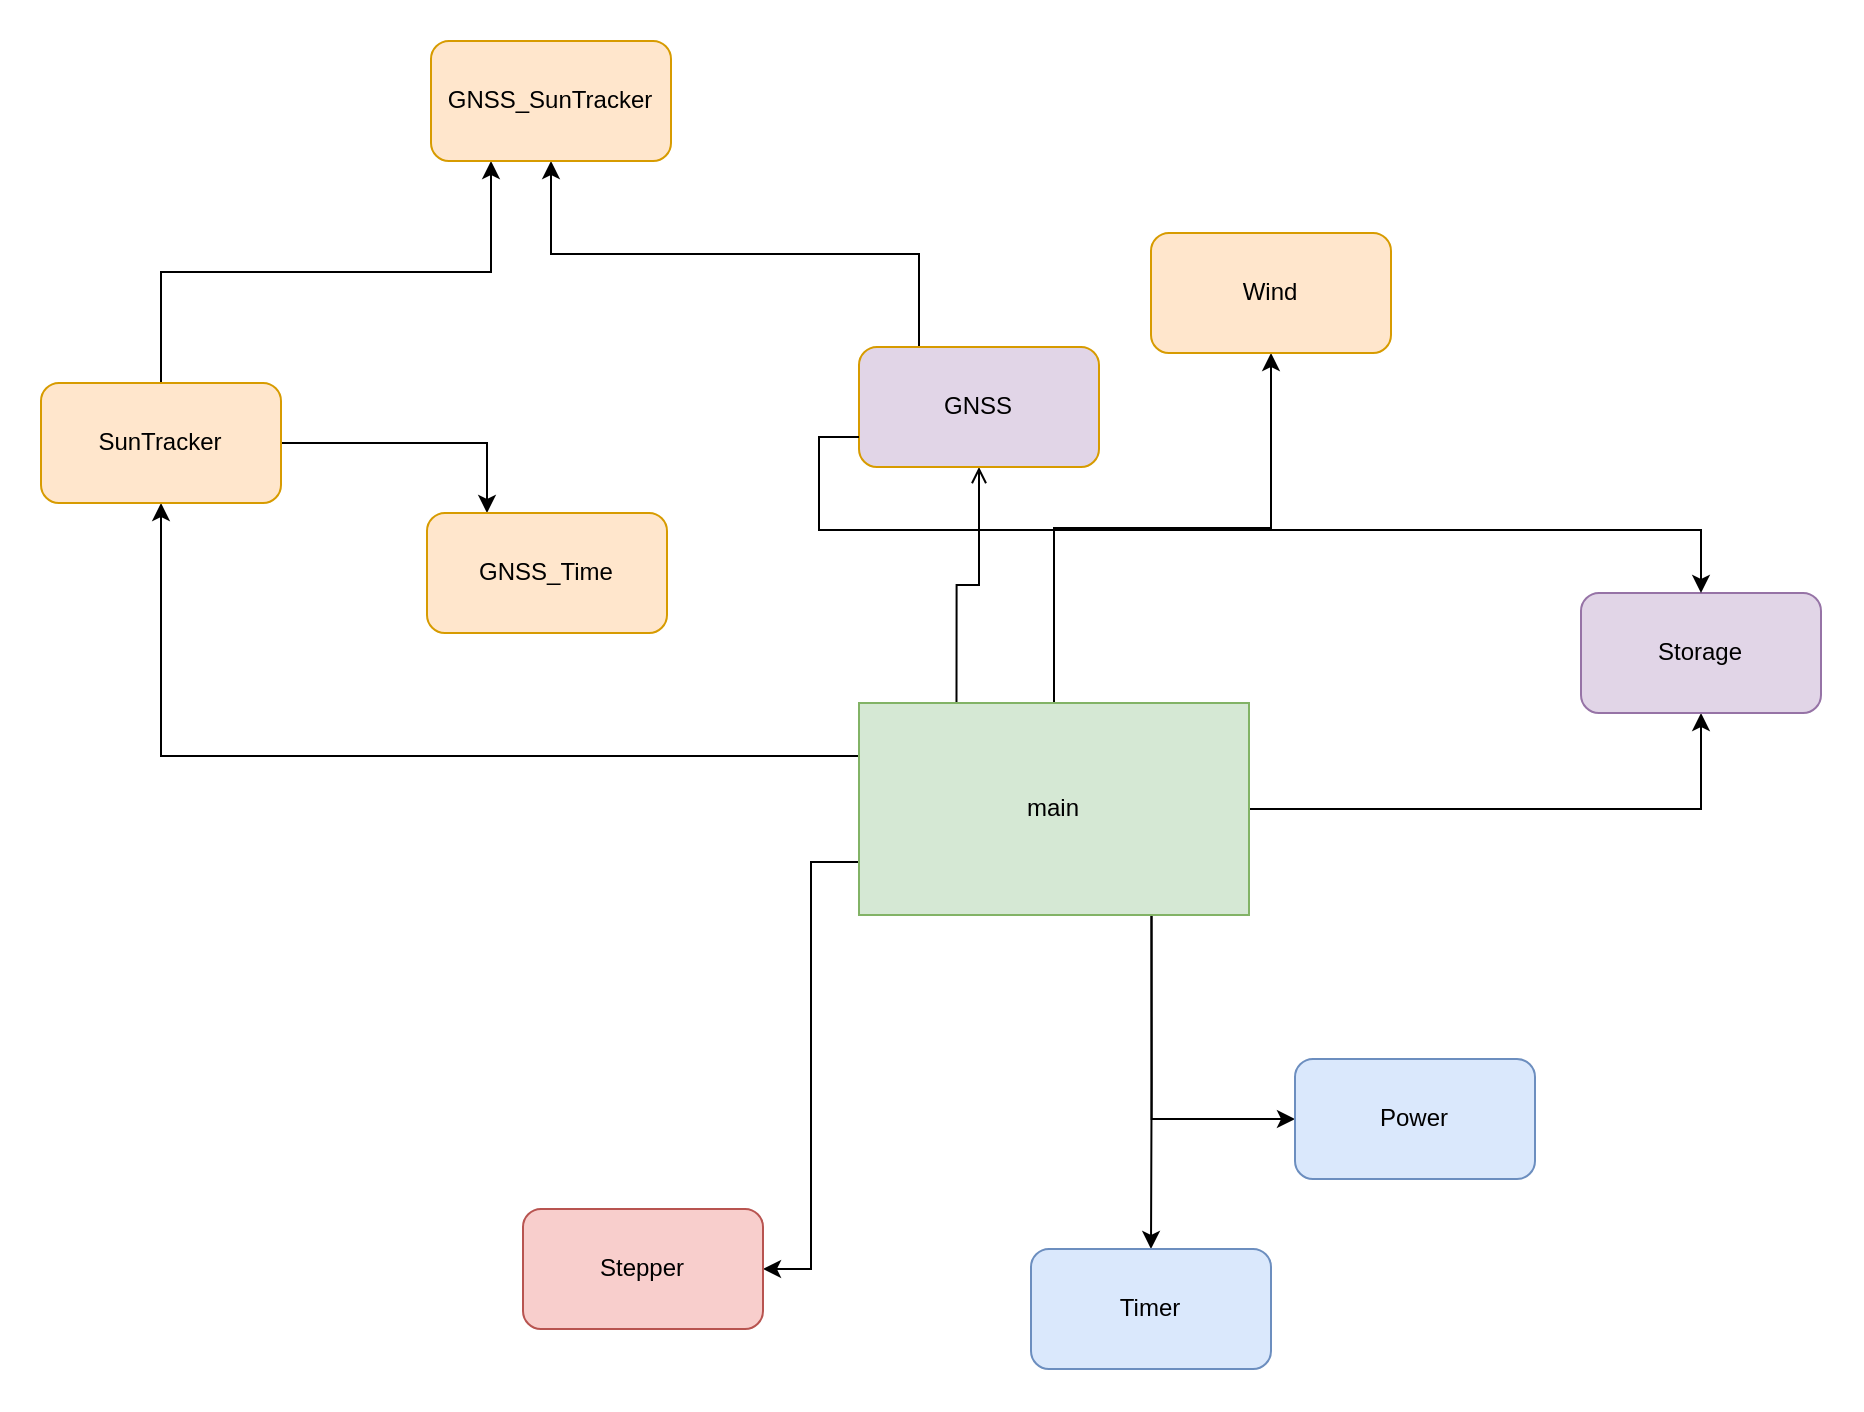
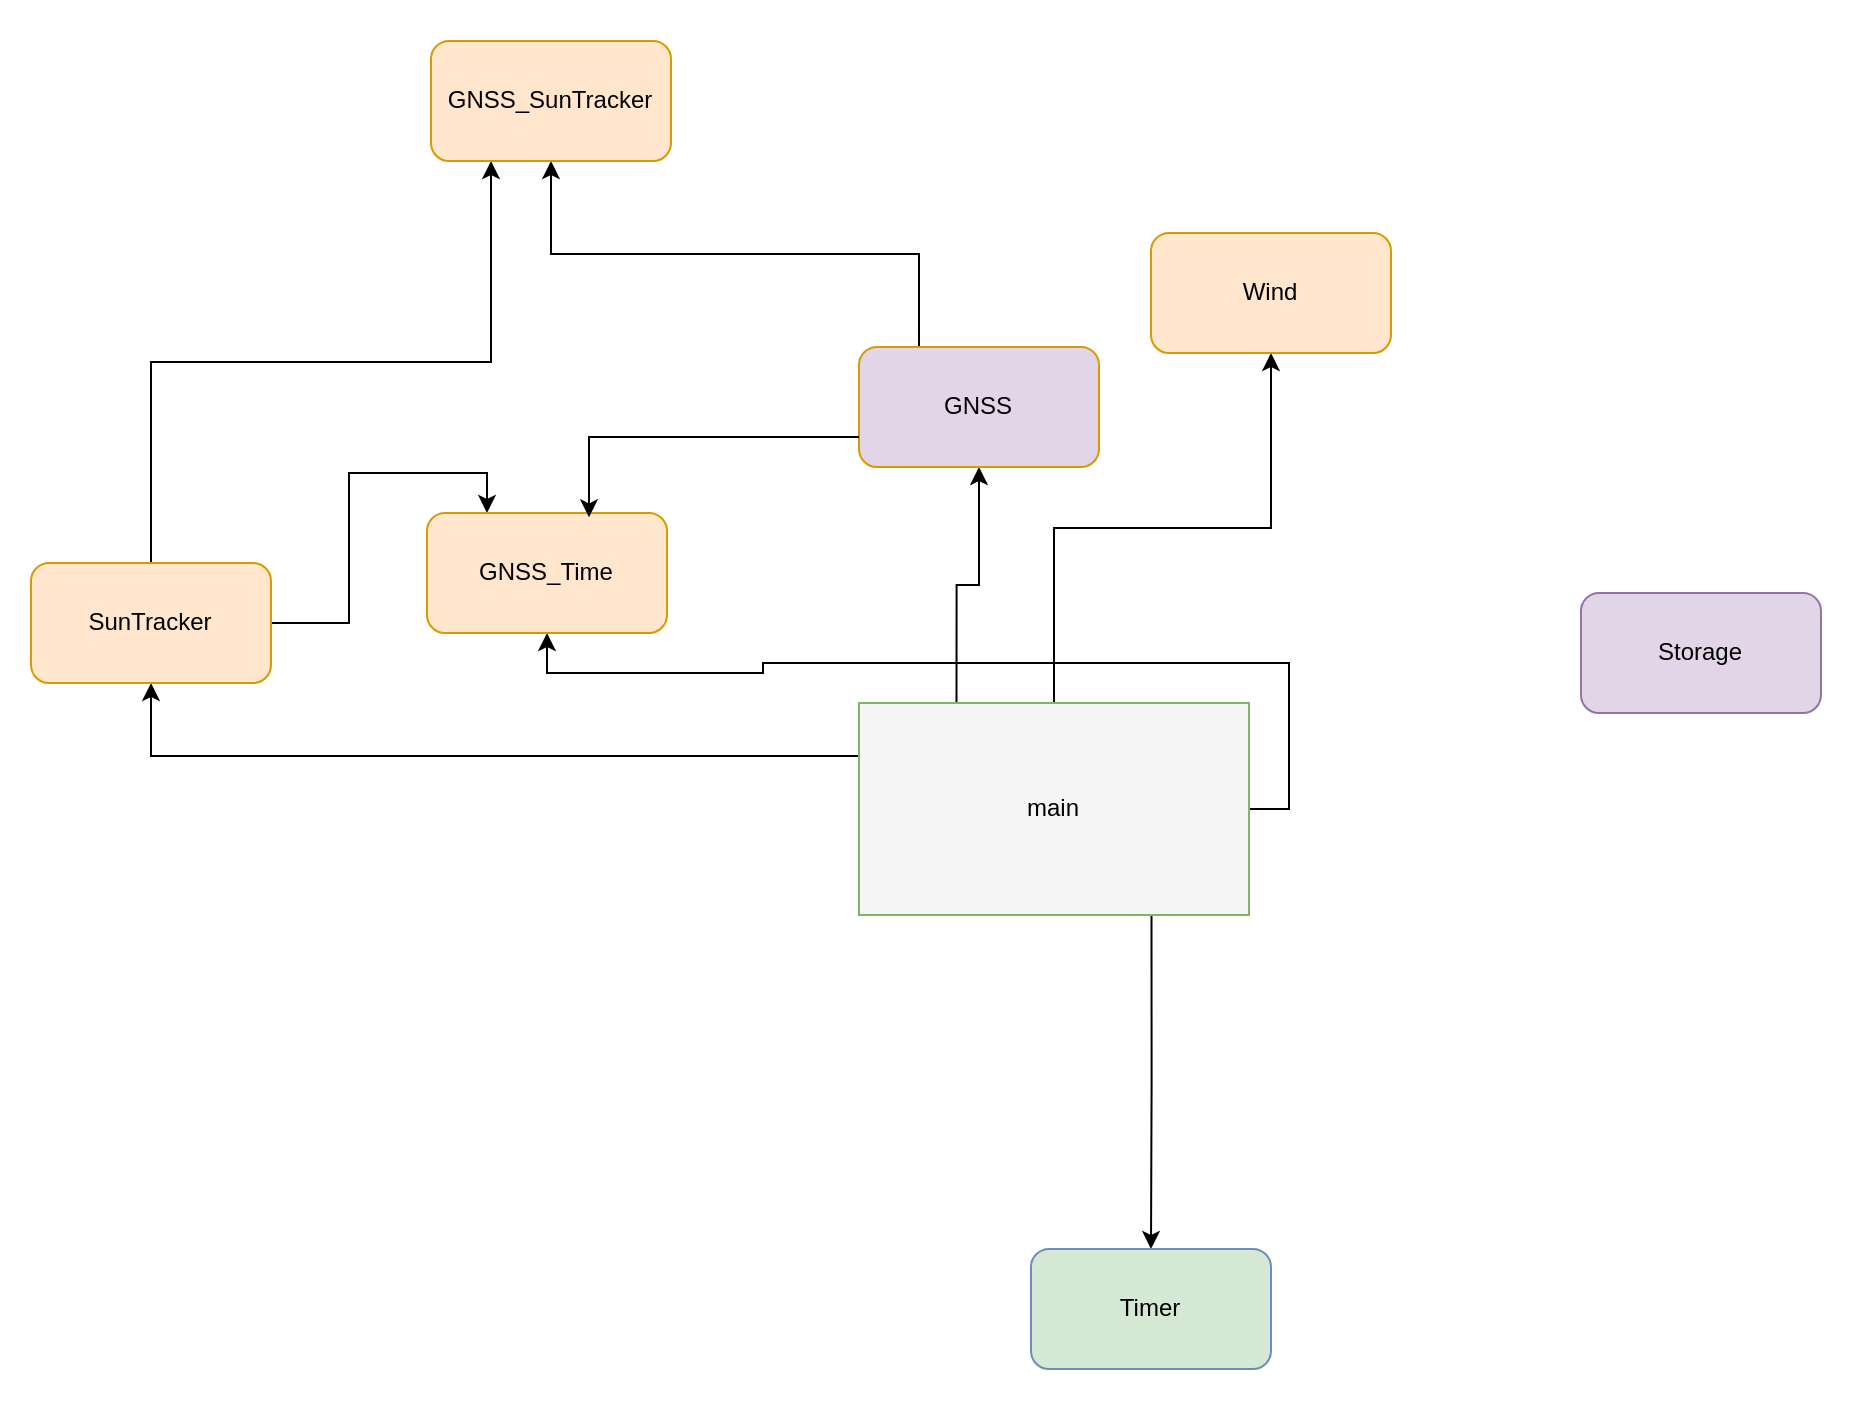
- <mxCell id="14" value="SunTracker" style="rounded=1;whiteSpace=wrap;html=1;fillColor=#ffe6cc;strokeColor=#d79b00;" parent="1" vertex="1"><mxGeometry x="20" y="191" width="120" height="60" as="geometry" /></mxCell>
+ <mxCell id="14" value="SunTracker" style="rounded=1;whiteSpace=wrap;html=1;fillColor=#ffe6cc;strokeColor=#d79b00;" parent="1" vertex="1"><mxGeometry x="15" y="281" width="120" height="60" as="geometry" /></mxCell>
- <mxCell id="6" style="edgeStyle=orthogonalEdgeStyle;rounded=0;orthogonalLoop=1;jettySize=auto;html=1;exitX=0.25;exitY=0;exitDx=0;exitDy=0;endArrow=open;" parent="1" source="9" target="11" edge="1"><mxGeometry relative="1" as="geometry" /></mxCell>
+ <mxCell id="6" style="edgeStyle=orthogonalEdgeStyle;rounded=0;orthogonalLoop=1;jettySize=auto;html=1;exitX=0.25;exitY=0;exitDx=0;exitDy=0;" parent="1" source="9" target="11" edge="1"><mxGeometry relative="1" as="geometry" /></mxCell>
- <mxCell id="22" style="edgeStyle=orthogonalEdgeStyle;rounded=0;orthogonalLoop=1;jettySize=auto;html=1;exitX=0;exitY=0.75;exitDx=0;exitDy=0;" edge="1" parent="1" source="11" target="19"><mxGeometry relative="1" as="geometry" /></mxCell>
+ <mxCell id="22" style="edgeStyle=orthogonalEdgeStyle;rounded=0;orthogonalLoop=1;jettySize=auto;html=1;exitX=0;exitY=0.75;exitDx=0;exitDy=0;entryX=0.675;entryY=0.036;entryDx=0;entryDy=0;entryPerimeter=0;" edge="1" parent="1" source="11" target="21"><mxGeometry relative="1" as="geometry" /></mxCell>
- <mxCell id="9" value="main" style="rounded=0;whiteSpace=wrap;html=1;fillColor=#d5e8d4;strokeColor=#82b366;" parent="1" vertex="1"><mxGeometry x="429" y="351" width="195" height="106" as="geometry" /></mxCell>
+ <mxCell id="9" value="main" style="rounded=0;whiteSpace=wrap;html=1;fillColor=#f5f5f5;strokeColor=#82b366;" parent="1" vertex="1"><mxGeometry x="429" y="351" width="195" height="106" as="geometry" /></mxCell>
- <mxCell id="2" style="edgeStyle=orthogonalEdgeStyle;rounded=0;orthogonalLoop=1;jettySize=auto;html=1;exitX=1;exitY=0.5;exitDx=0;exitDy=0;entryX=0.5;entryY=1;entryDx=0;entryDy=0;" parent="1" source="9" target="19" edge="1"><mxGeometry relative="1" as="geometry" /></mxCell>
+ <mxCell id="2" style="edgeStyle=orthogonalEdgeStyle;rounded=0;orthogonalLoop=1;jettySize=auto;html=1;exitX=1;exitY=0.5;exitDx=0;exitDy=0;" parent="1" source="9" target="21" edge="1"><mxGeometry relative="1" as="geometry" /></mxCell>
- <mxCell id="7" style="edgeStyle=orthogonalEdgeStyle;rounded=0;orthogonalLoop=1;jettySize=auto;html=1;exitX=0;exitY=0.75;exitDx=0;exitDy=0;entryX=1;entryY=0.5;entryDx=0;entryDy=0;" parent="1" source="9" target="15" edge="1"><mxGeometry relative="1" as="geometry" /></mxCell>
- <mxCell id="3" style="edgeStyle=orthogonalEdgeStyle;rounded=0;orthogonalLoop=1;jettySize=auto;html=1;exitX=0.75;exitY=1;exitDx=0;exitDy=0;entryX=0;entryY=0.5;entryDx=0;entryDy=0;" parent="1" source="9" target="16" edge="1"><mxGeometry relative="1" as="geometry" /></mxCell>
- <mxCell id="16" value="Power" style="rounded=1;whiteSpace=wrap;html=1;fillColor=#dae8fc;strokeColor=#6c8ebf;" parent="1" vertex="1"><mxGeometry x="647" y="529" width="120" height="60" as="geometry" /></mxCell>
- <mxCell id="15" value="Stepper" style="rounded=1;whiteSpace=wrap;html=1;fillColor=#f8cecc;strokeColor=#b85450;" parent="1" vertex="1"><mxGeometry x="261" y="604" width="120" height="60" as="geometry" /></mxCell>
- <mxCell id="18" value="Timer" style="rounded=1;whiteSpace=wrap;html=1;fillColor=#dae8fc;strokeColor=#6c8ebf;" parent="1" vertex="1"><mxGeometry x="515" y="624" width="120" height="60" as="geometry" /></mxCell>
+ <mxCell id="18" value="Timer" style="rounded=1;whiteSpace=wrap;html=1;fillColor=#d5e8d4;strokeColor=#6c8ebf;" parent="1" vertex="1"><mxGeometry x="515" y="624" width="120" height="60" as="geometry" /></mxCell>
